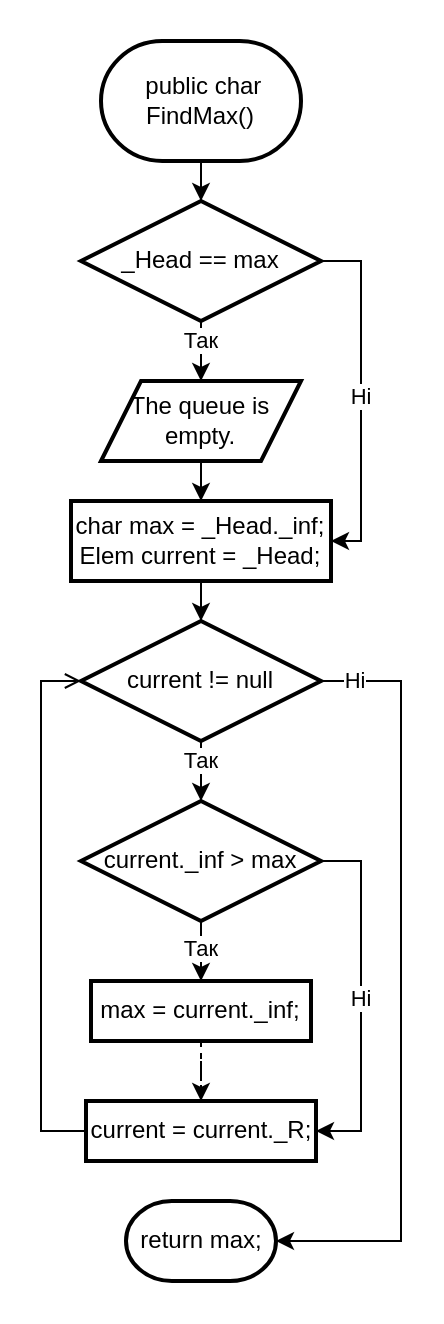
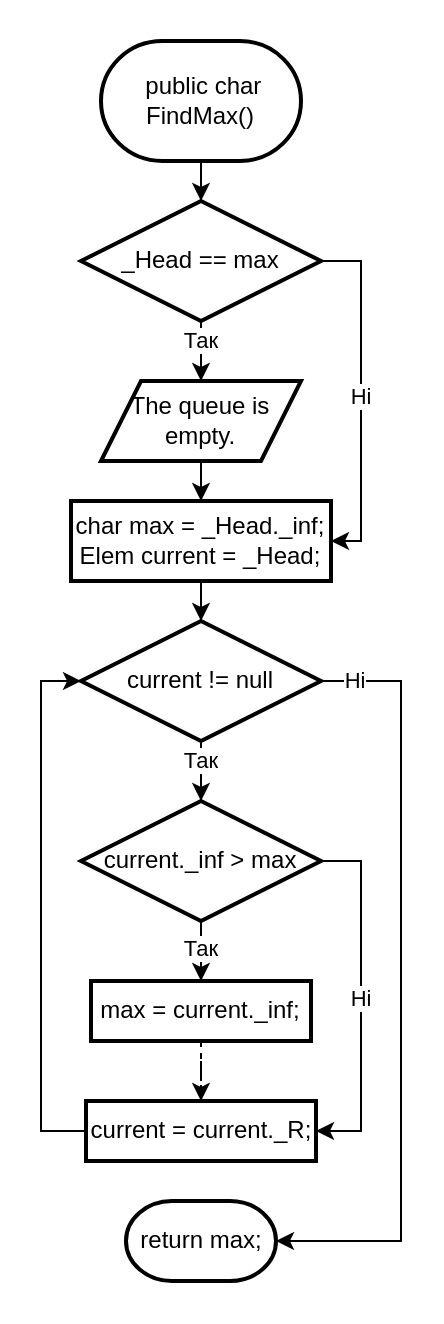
- <mxCell id="19" style="edgeStyle=orthogonalEdgeStyle;rounded=0;orthogonalLoop=1;jettySize=auto;html=1;endArrow=open;" edge="1" parent="1" source="20" target="13"><mxGeometry relative="1" as="geometry"><Array as="points"><mxPoint x="20" y="565" /><mxPoint x="20" y="340" /></Array></mxGeometry></mxCell>
+ <mxCell id="19" style="edgeStyle=orthogonalEdgeStyle;rounded=0;orthogonalLoop=1;jettySize=auto;html=1;" edge="1" parent="1" source="20" target="13"><mxGeometry relative="1" as="geometry"><Array as="points"><mxPoint x="20" y="565" /><mxPoint x="20" y="340" /></Array></mxGeometry></mxCell>
